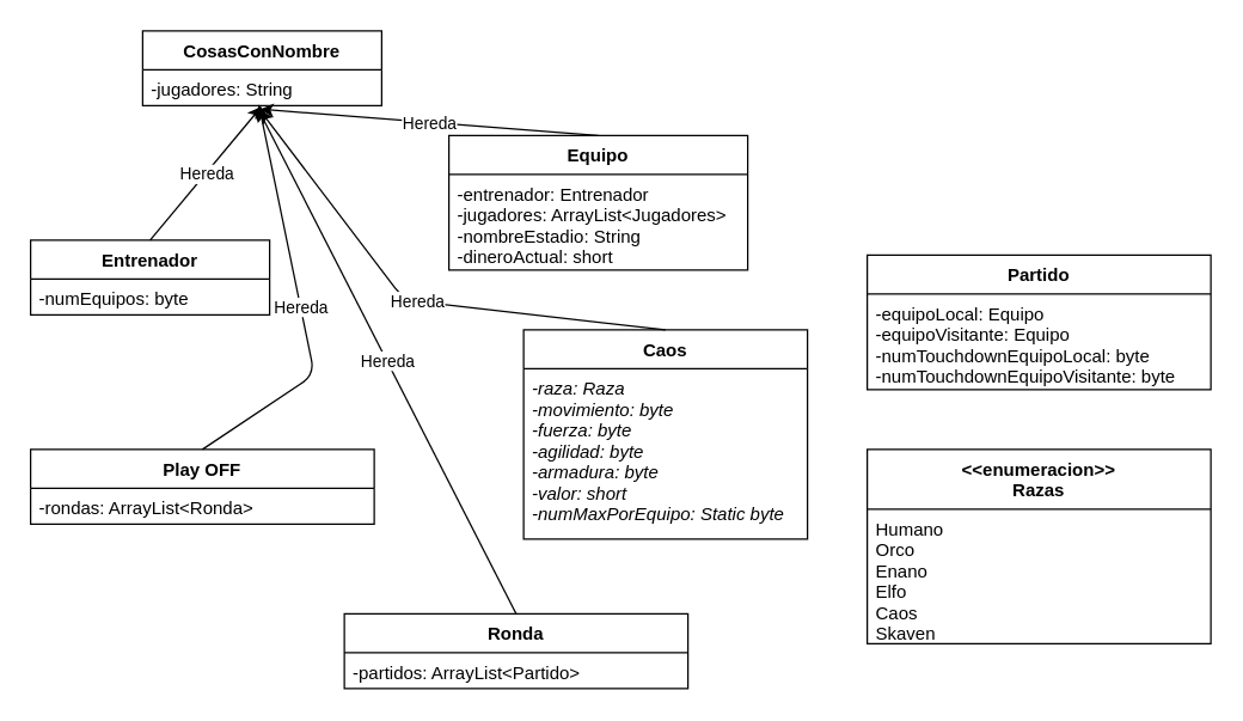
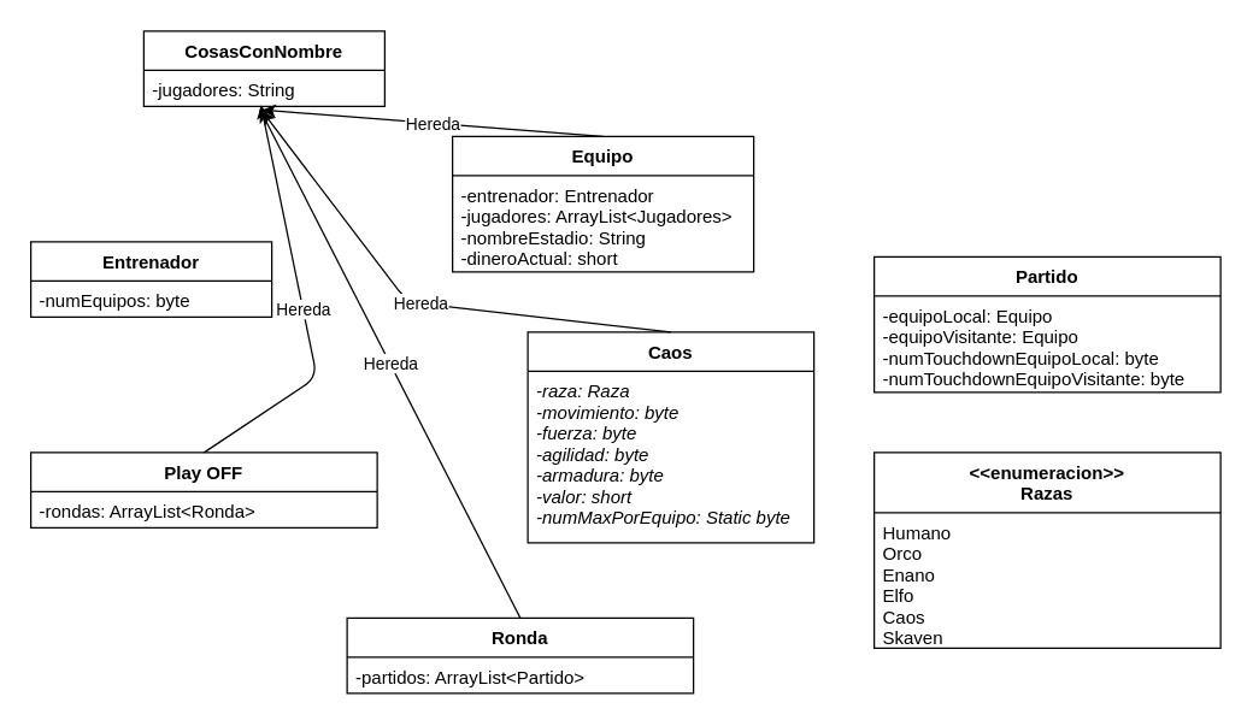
- <mxCell id="18" value="" style="endArrow=classic;html=1;exitX=0.5;exitY=0;exitDx=0;exitDy=0;entryX=0.496;entryY=1.033;entryDx=0;entryDy=0;entryPerimeter=0;" edge="1" parent="1" source="6" target="17"><mxGeometry relative="1" as="geometry"><mxPoint x="380" y="270" as="sourcePoint" /><mxPoint x="290" y="120" as="targetPoint" /></mxGeometry></mxCell>
- <mxCell id="19" value="Hereda" style="edgeLabel;resizable=0;html=1;align=center;verticalAlign=middle;" connectable="0" vertex="1" parent="18"><mxGeometry relative="1" as="geometry" /></mxCell>
